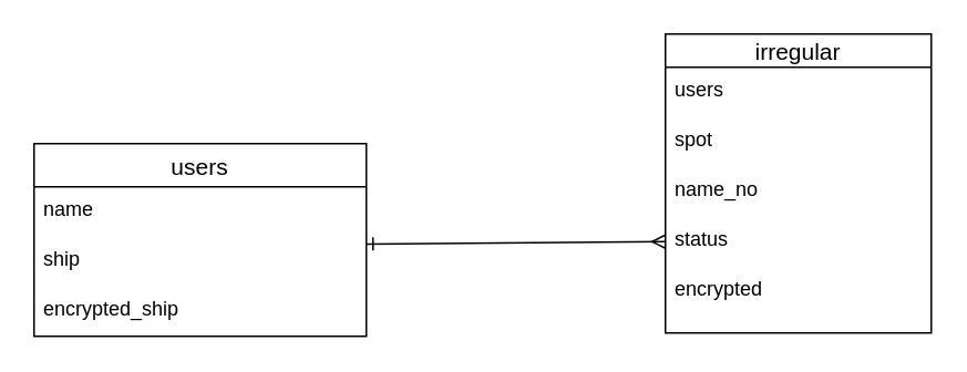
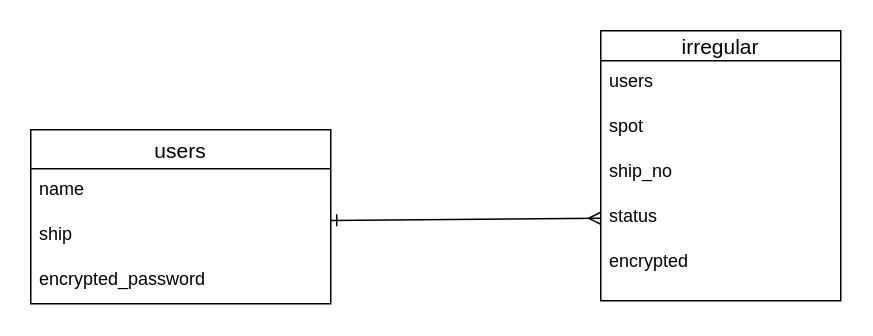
- <mxCell id="9" value="name_no" style="text;strokeColor=none;fillColor=none;spacingLeft=4;spacingRight=4;overflow=hidden;rotatable=0;points=[[0,0.5],[1,0.5]];portConstraint=eastwest;fontSize=12;" vertex="1" parent="6"><mxGeometry y="80" width="160" height="30" as="geometry" /></mxCell>
+ <mxCell id="9" value="ship_no" style="text;strokeColor=none;fillColor=none;spacingLeft=4;spacingRight=4;overflow=hidden;rotatable=0;points=[[0,0.5],[1,0.5]];portConstraint=eastwest;fontSize=12;" vertex="1" parent="6"><mxGeometry y="80" width="160" height="30" as="geometry" /></mxCell>
- <mxCell id="5" value="encrypted_ship" style="text;strokeColor=none;fillColor=none;spacingLeft=4;spacingRight=4;overflow=hidden;rotatable=0;points=[[0,0.5],[1,0.5]];portConstraint=eastwest;fontSize=12;" vertex="1" parent="2"><mxGeometry y="86" width="200" height="30" as="geometry" /></mxCell>
+ <mxCell id="5" value="encrypted_password" style="text;strokeColor=none;fillColor=none;spacingLeft=4;spacingRight=4;overflow=hidden;rotatable=0;points=[[0,0.5],[1,0.5]];portConstraint=eastwest;fontSize=12;" vertex="1" parent="2"><mxGeometry y="86" width="200" height="30" as="geometry" /></mxCell>
